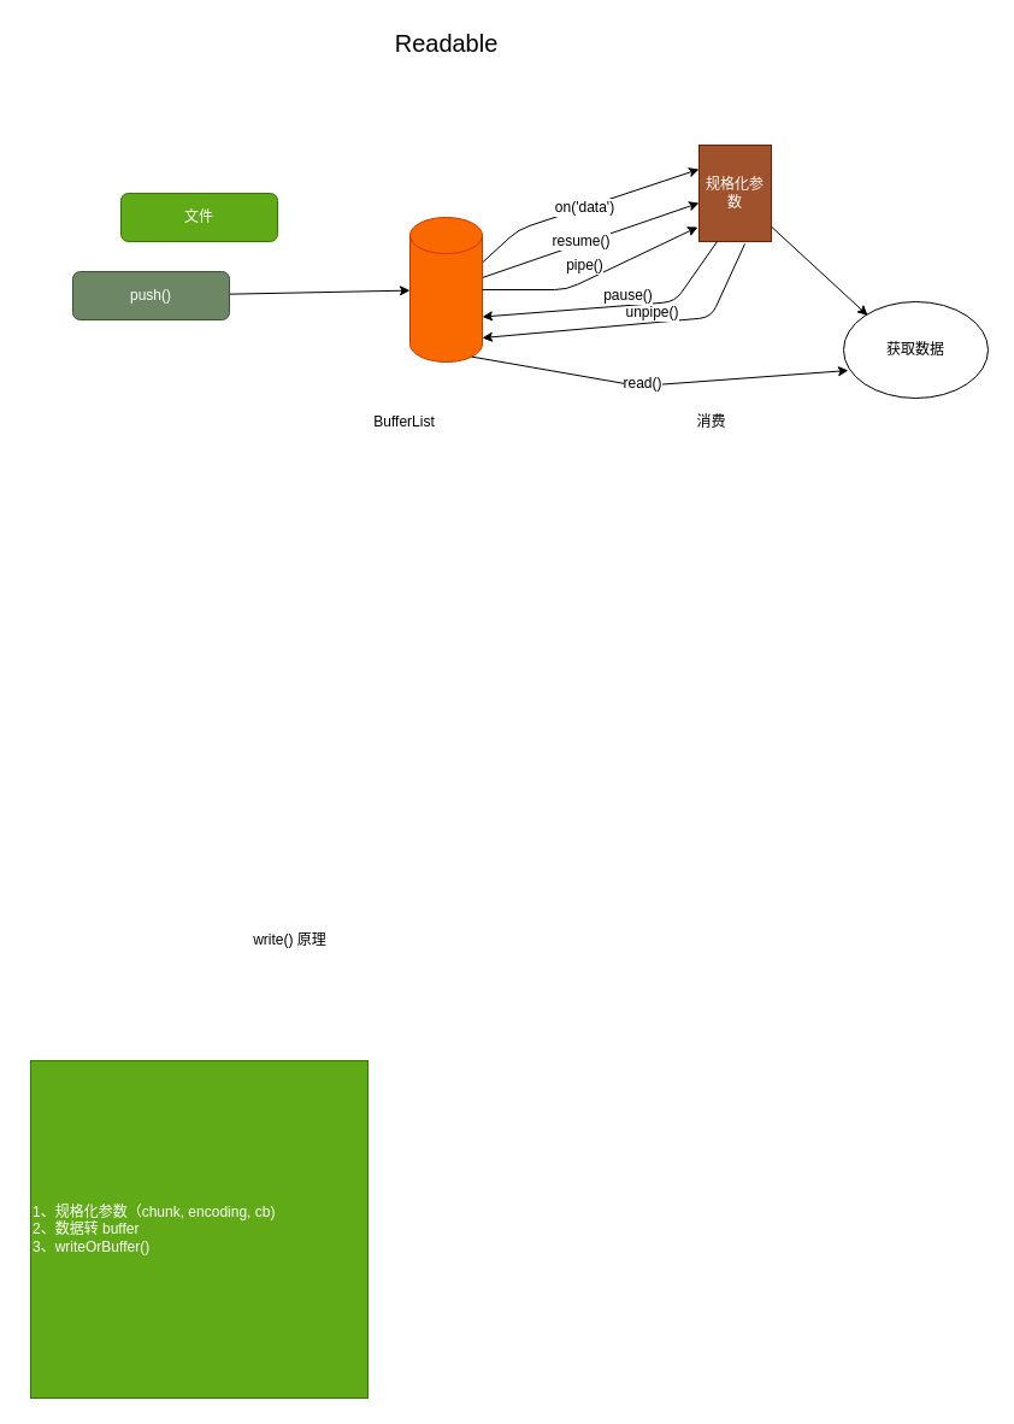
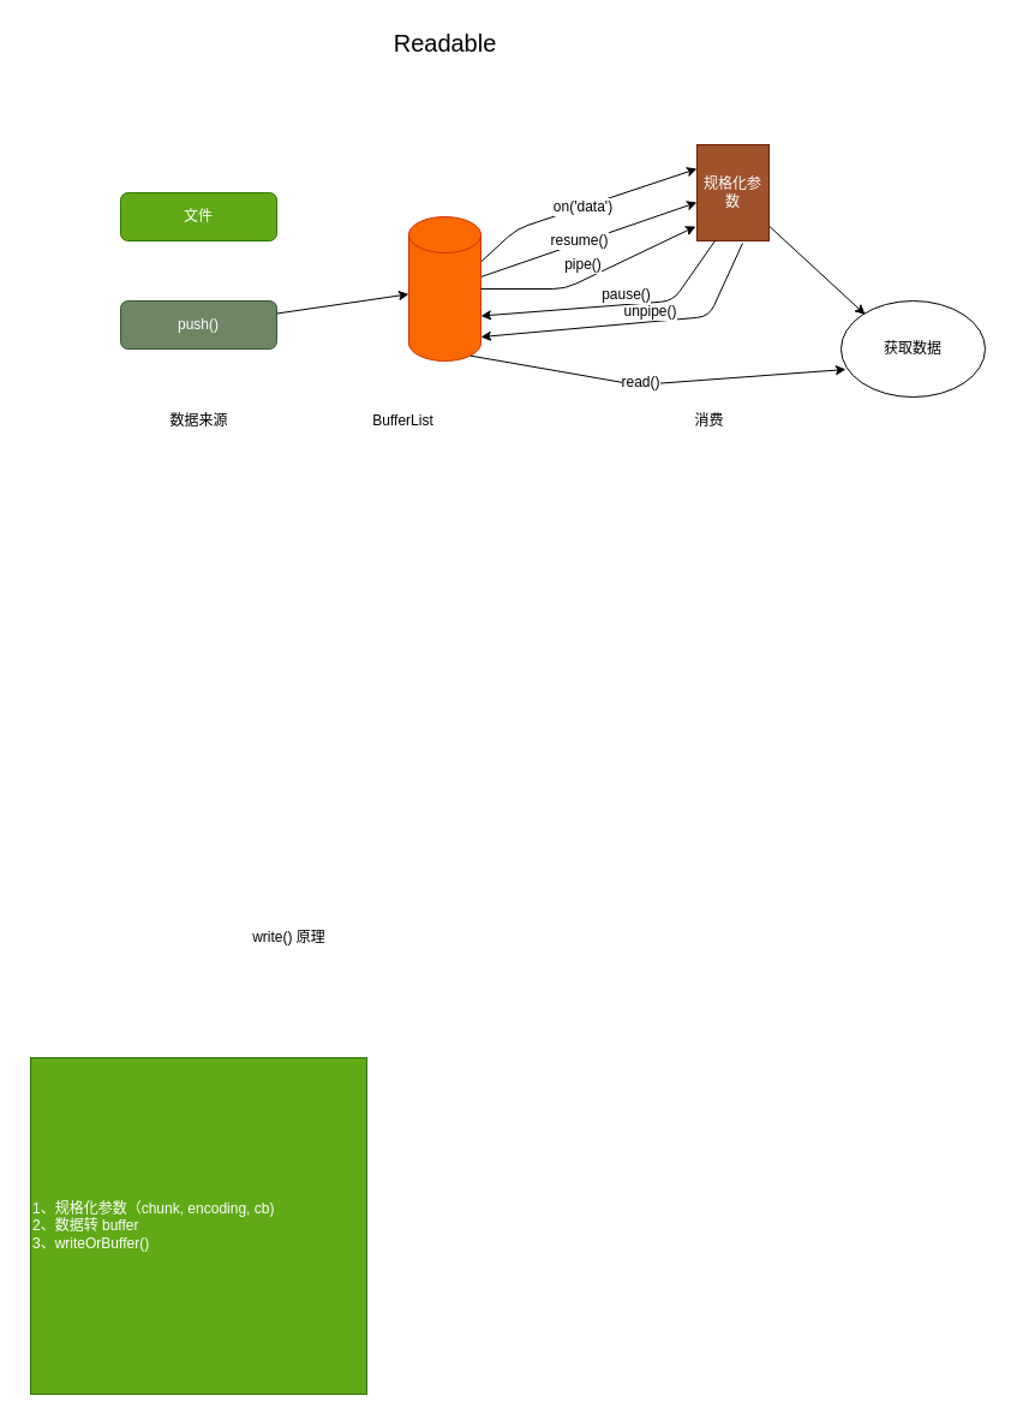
- <mxCell id="5" value="push()" style="rounded=1;whiteSpace=wrap;html=1;fontSize=12;fillColor=#6d8764;fontColor=#ffffff;strokeColor=#3A5431;" parent="1" vertex="1"><mxGeometry x="60" y="225" width="130" height="40" as="geometry" /></mxCell>
+ <mxCell id="5" value="push()" style="rounded=1;whiteSpace=wrap;html=1;fontSize=12;fillColor=#6d8764;fontColor=#ffffff;strokeColor=#3A5431;" parent="1" vertex="1"><mxGeometry x="100" y="250" width="130" height="40" as="geometry" /></mxCell>
+ <mxCell id="11" value="数据来源" style="text;html=1;align=center;verticalAlign=middle;resizable=0;points=[];autosize=1;strokeColor=none;fillColor=none;fontSize=12;" parent="1" vertex="1"><mxGeometry x="135" y="340" width="60" height="20" as="geometry" /></mxCell>
